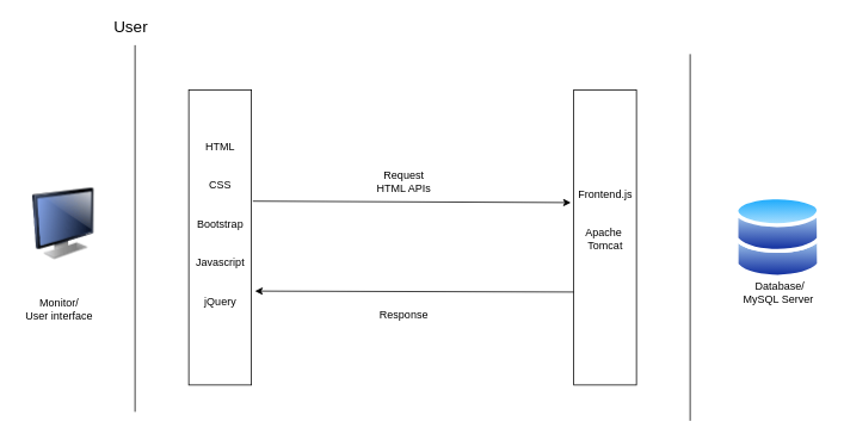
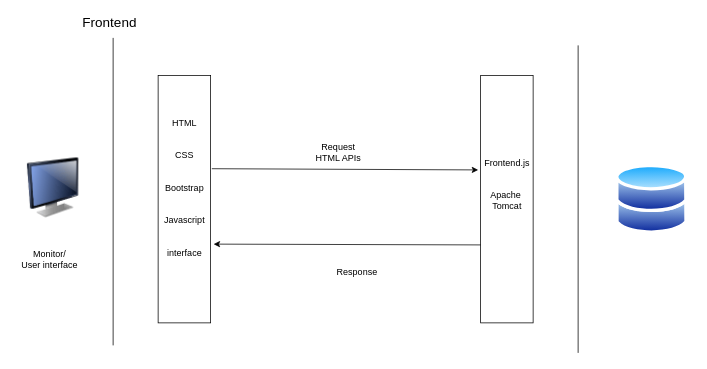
- <mxCell id="5" value="&lt;font style=&quot;font-size: 18px&quot;&gt;User&lt;/font&gt;" style="text;html=1;align=center;verticalAlign=middle;resizable=0;points=[];autosize=1;" vertex="1" parent="1"><mxGeometry x="100" y="20" width="90" height="20" as="geometry" /></mxCell>
+ <mxCell id="5" value="&lt;font style=&quot;font-size: 18px&quot;&gt;Frontend&lt;/font&gt;" style="text;html=1;align=center;verticalAlign=middle;resizable=0;points=[];autosize=1;" vertex="1" parent="1"><mxGeometry x="100" y="20" width="90" height="20" as="geometry" /></mxCell>
- <mxCell id="6" value="HTML&lt;br&gt;&lt;br&gt;&lt;br&gt;CSS&lt;br&gt;&lt;br&gt;&lt;br&gt;Bootstrap&lt;br&gt;&lt;br&gt;&lt;br&gt;Javascript&lt;br&gt;&lt;br&gt;&lt;br&gt;jQuery" style="text;html=1;align=center;verticalAlign=middle;resizable=0;points=[];autosize=1;" vertex="1" parent="1"><mxGeometry x="210" y="160" width="70" height="180" as="geometry" /></mxCell>
+ <mxCell id="6" value="HTML&lt;br&gt;&lt;br&gt;&lt;br&gt;CSS&lt;br&gt;&lt;br&gt;&lt;br&gt;Bootstrap&lt;br&gt;&lt;br&gt;&lt;br&gt;Javascript&lt;br&gt;&lt;br&gt;&lt;br&gt;interface" style="text;html=1;align=center;verticalAlign=middle;resizable=0;points=[];autosize=1;" vertex="1" parent="1"><mxGeometry x="210" y="160" width="70" height="180" as="geometry" /></mxCell>
- <mxCell id="12" value="Database/&lt;br&gt;MySQL Server&amp;nbsp;" style="text;html=1;align=center;verticalAlign=middle;resizable=0;points=[];autosize=1;" vertex="1" parent="1"><mxGeometry x="820" y="312.25" width="100" height="30" as="geometry" /></mxCell>
- <mxCell id="16" value="Response&lt;br&gt;" style="text;html=1;align=center;verticalAlign=middle;resizable=0;points=[];autosize=1;" vertex="1" parent="1"><mxGeometry x="415" y="342.25" width="70" height="20" as="geometry" /></mxCell>
+ <mxCell id="16" value="Response&lt;br&gt;" style="text;html=1;align=center;verticalAlign=middle;resizable=0;points=[];autosize=1;" vertex="1" parent="1"><mxGeometry x="440" y="352.25" width="70" height="20" as="geometry" /></mxCell>
